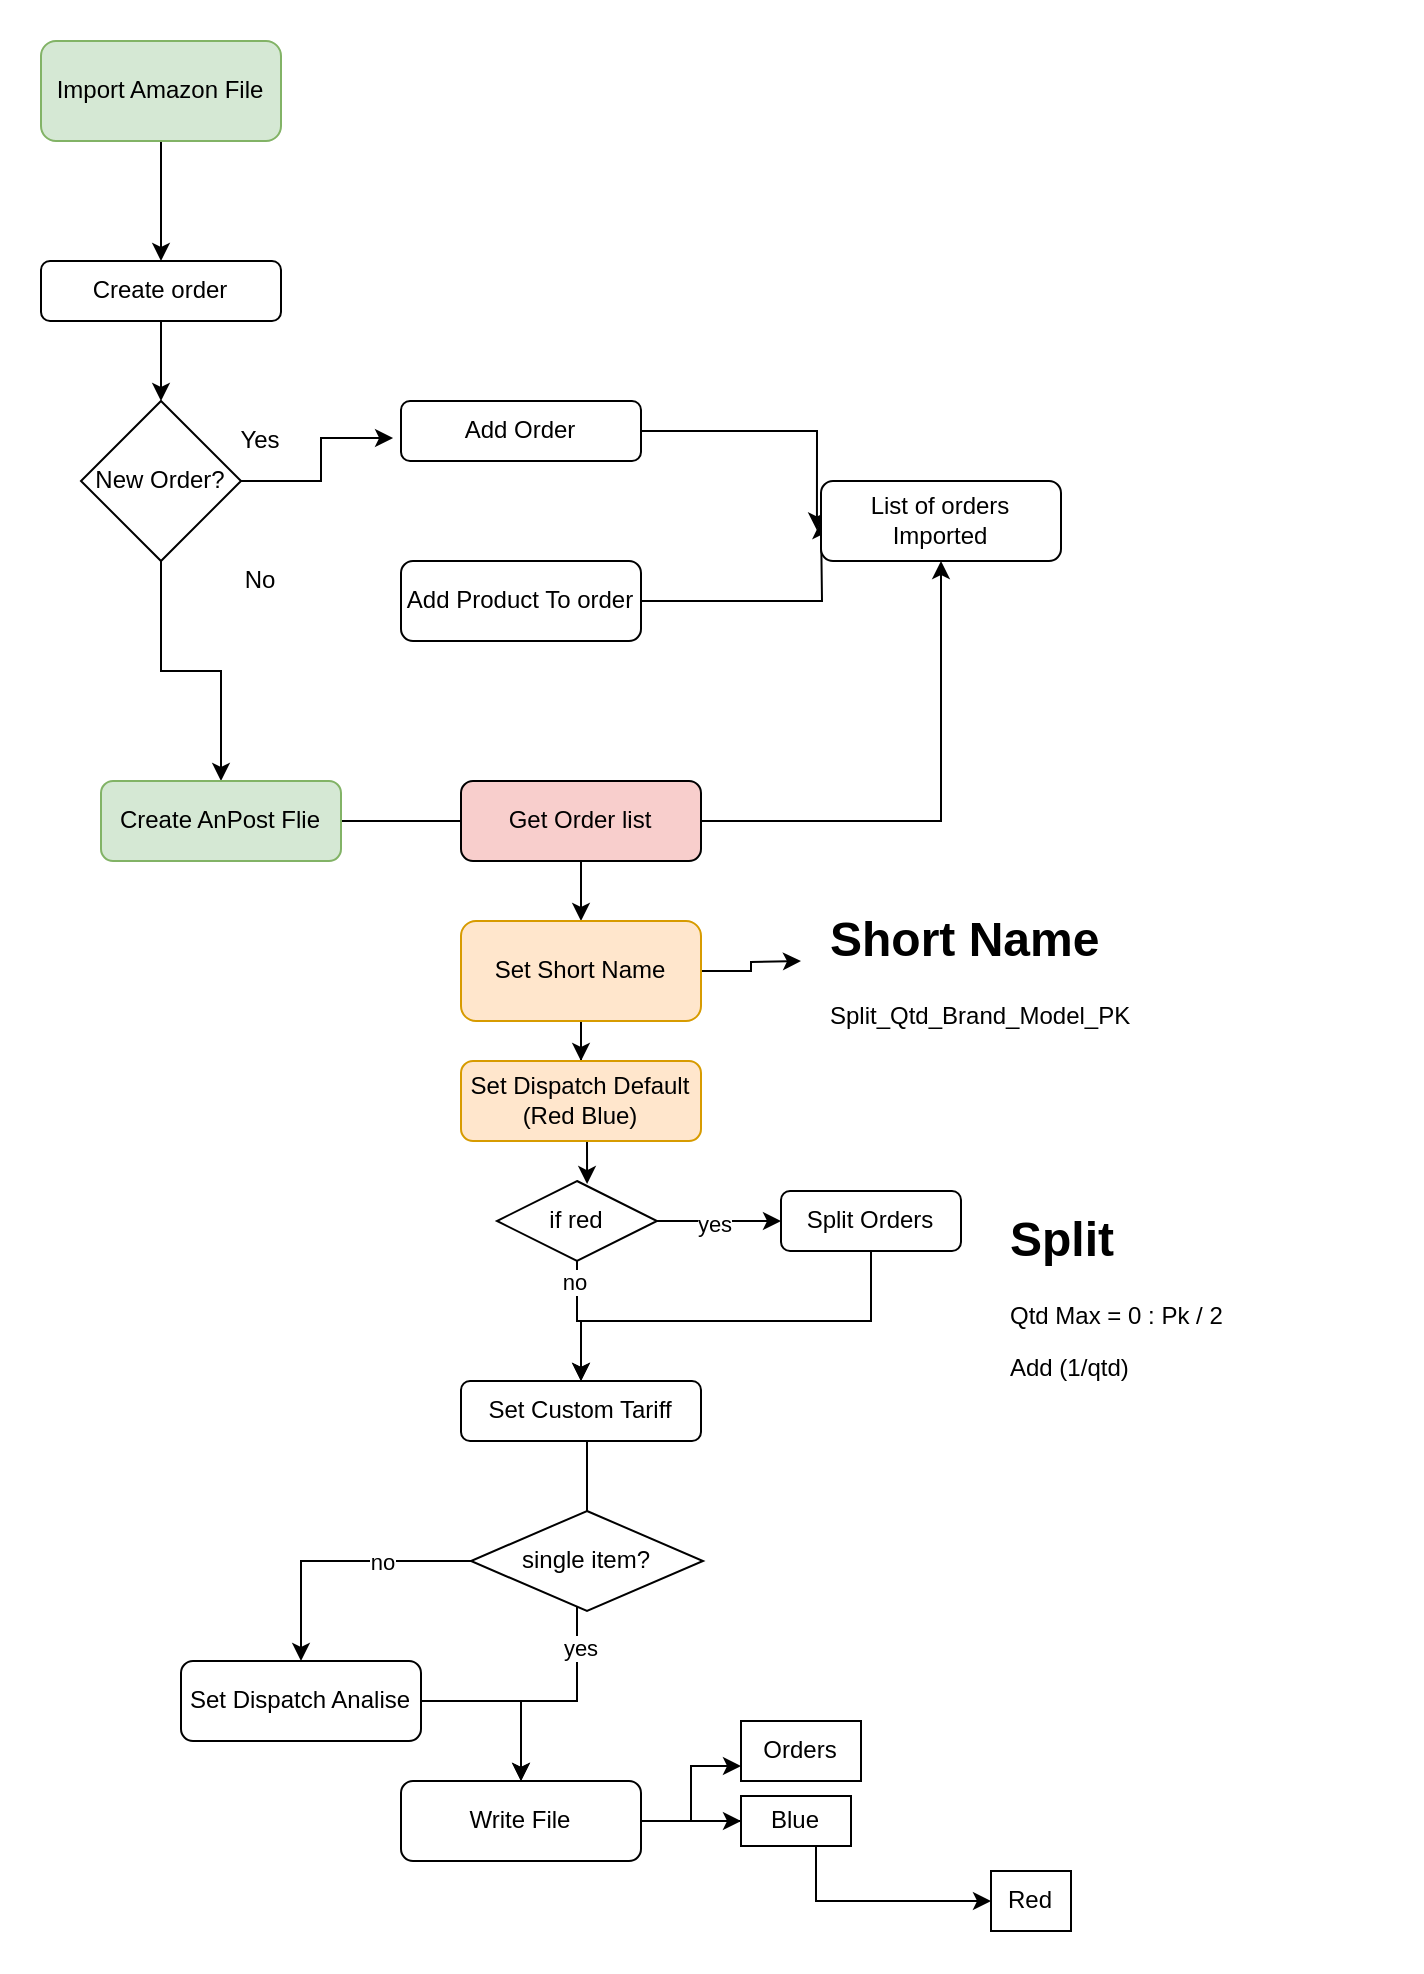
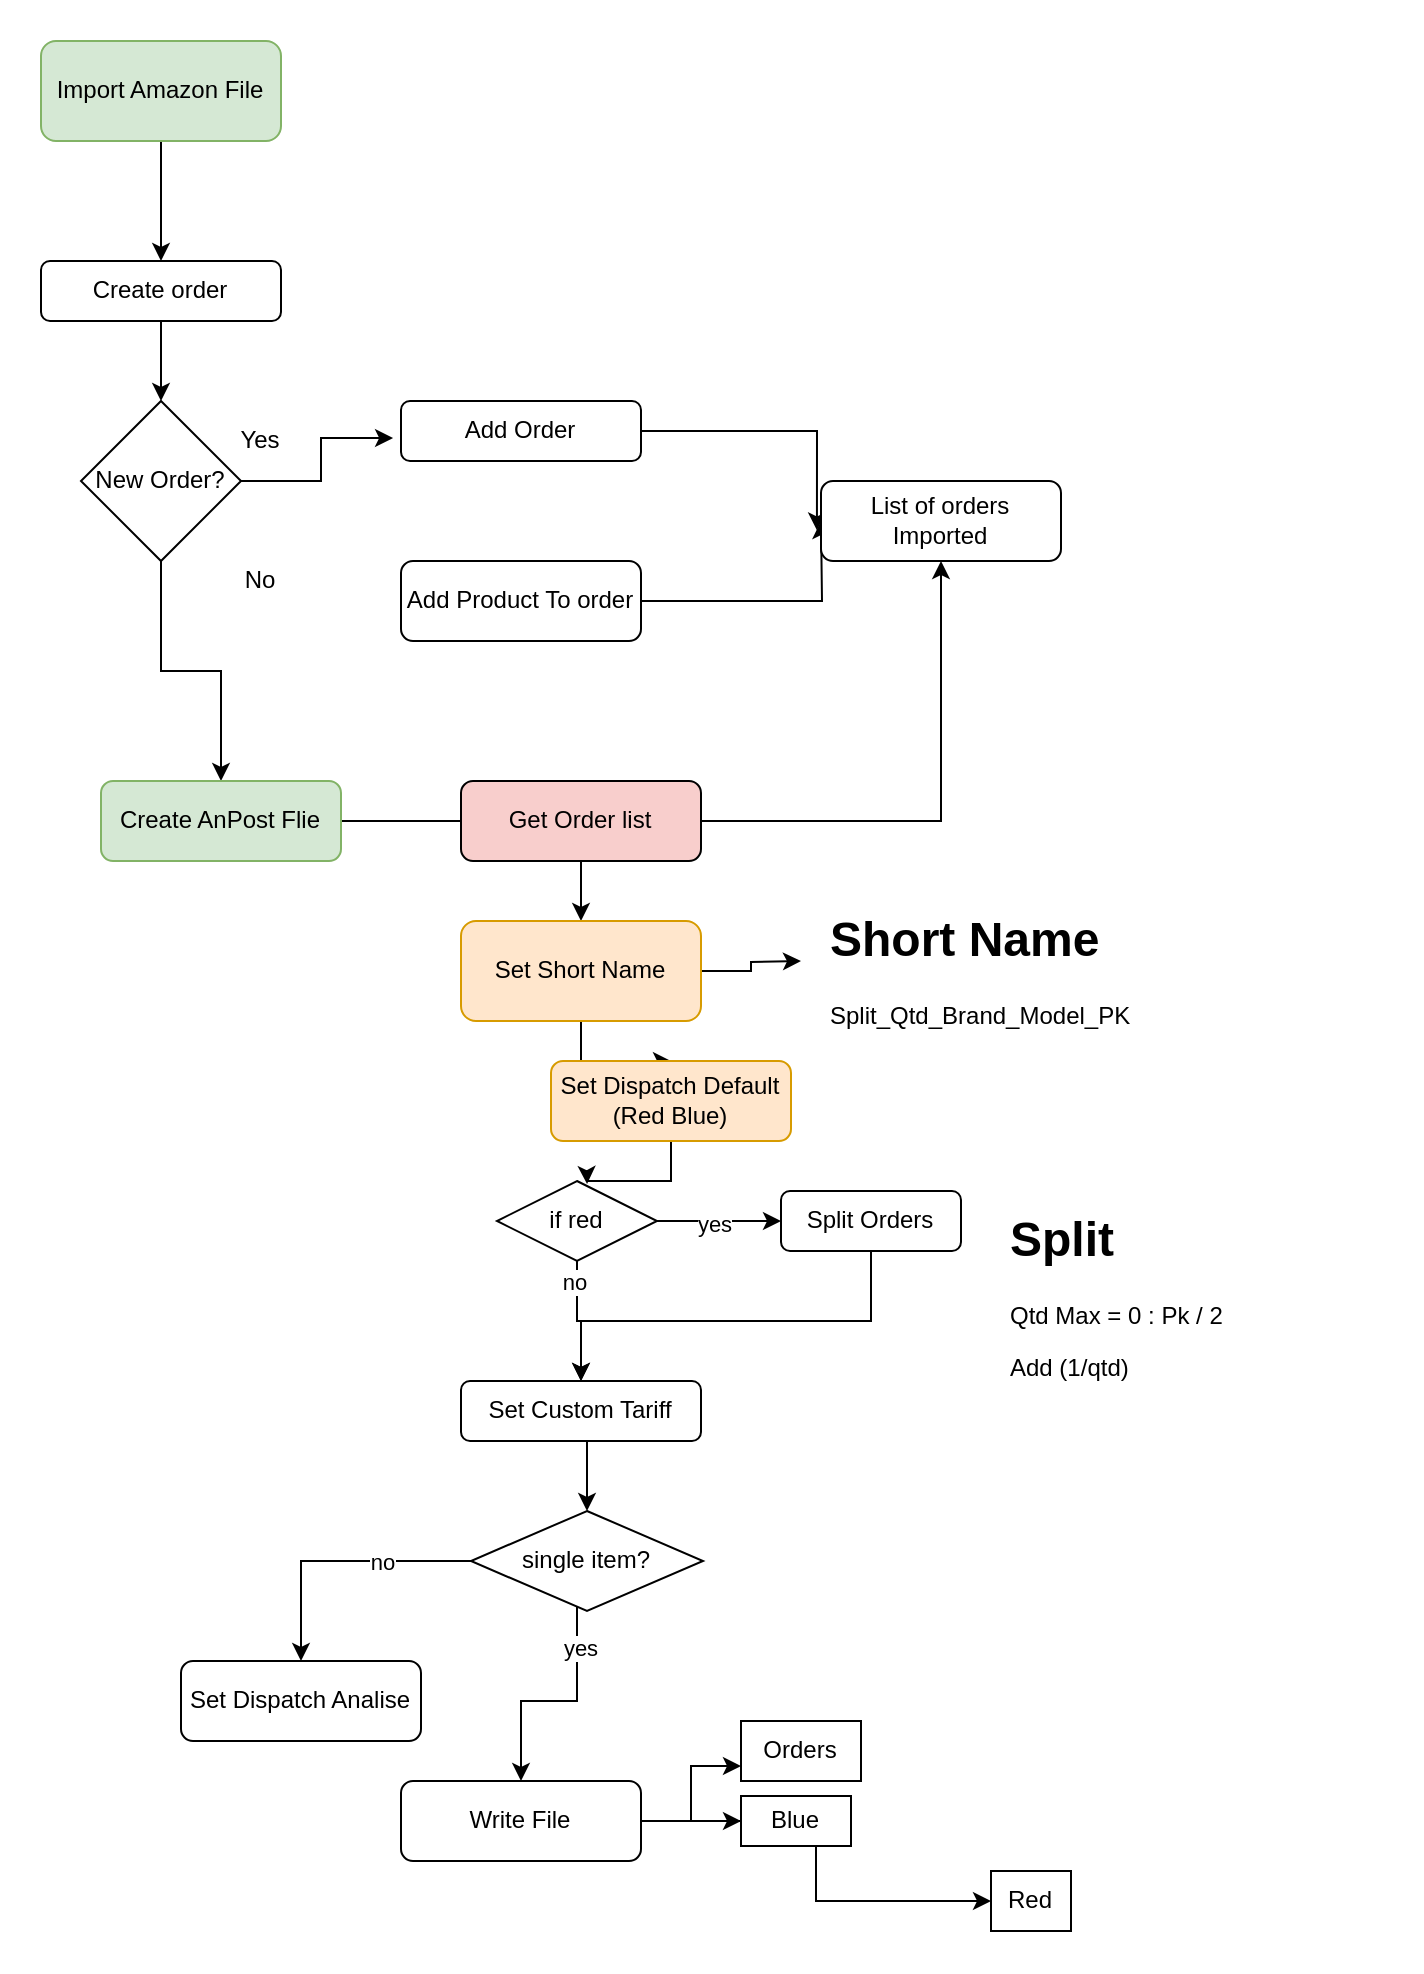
- <mxCell id="44" value="Set Dispatch Default (Red Blue)" style="rounded=1;whiteSpace=wrap;html=1;fillColor=#ffe6cc;strokeColor=#d79b00;" vertex="1" parent="1"><mxGeometry x="230" y="530" width="120" height="40" as="geometry" /></mxCell>
+ <mxCell id="44" value="Set Dispatch Default (Red Blue)" style="rounded=1;whiteSpace=wrap;html=1;fillColor=#ffe6cc;strokeColor=#d79b00;" vertex="1" parent="1"><mxGeometry x="275" y="530" width="120" height="40" as="geometry" /></mxCell>
- <mxCell id="23" style="edgeStyle=orthogonalEdgeStyle;rounded=0;orthogonalLoop=1;jettySize=auto;html=1;exitX=0.5;exitY=1;exitDx=0;exitDy=0;entryX=0.5;entryY=0;entryDx=0;entryDy=0;endArrow=none;" edge="1" parent="1" source="24" target="31"><mxGeometry relative="1" as="geometry" /></mxCell>
+ <mxCell id="23" style="edgeStyle=orthogonalEdgeStyle;rounded=0;orthogonalLoop=1;jettySize=auto;html=1;exitX=0.5;exitY=1;exitDx=0;exitDy=0;entryX=0.5;entryY=0;entryDx=0;entryDy=0;" edge="1" parent="1" source="24" target="31"><mxGeometry relative="1" as="geometry" /></mxCell>
- <mxCell id="32" style="edgeStyle=orthogonalEdgeStyle;rounded=0;orthogonalLoop=1;jettySize=auto;html=1;entryX=0.5;entryY=0;entryDx=0;entryDy=0;" edge="1" parent="1" source="33" target="39"><mxGeometry relative="1" as="geometry"><Array as="points"><mxPoint x="260" y="850" /></Array></mxGeometry></mxCell>
